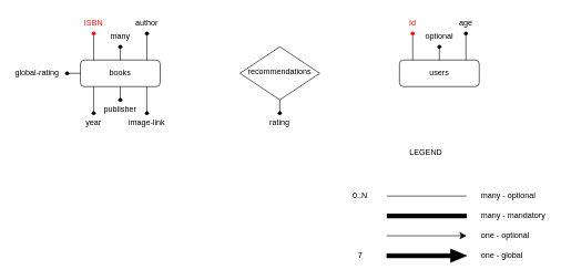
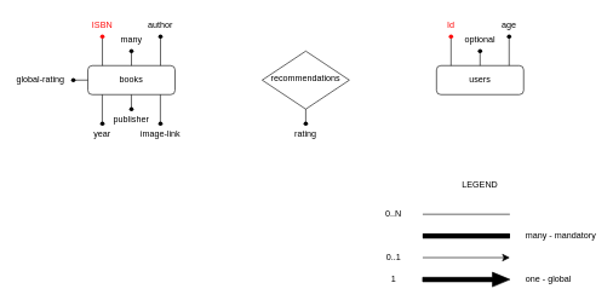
- <mxCell id="39" value="LEGEND" style="text;html=1;align=center;verticalAlign=middle;whiteSpace=wrap;rounded=0;" parent="1" vertex="1"><mxGeometry x="610" y="215" width="60" height="30" as="geometry" /></mxCell>
+ <mxCell id="39" value="LEGEND" style="text;html=1;align=center;verticalAlign=middle;whiteSpace=wrap;rounded=0;" parent="1" vertex="1"><mxGeometry x="630" y="240" width="60" height="30" as="geometry" /></mxCell>
- <mxCell id="45" value="many - optional" style="text;html=1;align=left;verticalAlign=middle;whiteSpace=wrap;rounded=0;" parent="41" vertex="1"><mxGeometry x="210" width="90" height="30" as="geometry" /></mxCell>
+ <mxCell id="43" value="0..1" style="text;html=1;align=center;verticalAlign=middle;whiteSpace=wrap;rounded=0;" parent="41" vertex="1"><mxGeometry y="60" width="60" height="30" as="geometry" /></mxCell>
- <mxCell id="47" value="one - optional" style="text;html=1;align=left;verticalAlign=middle;whiteSpace=wrap;rounded=0;" parent="41" vertex="1"><mxGeometry x="210" y="60" width="100" height="30" as="geometry" /></mxCell>
- <mxCell id="44" value="7" style="text;html=1;align=center;verticalAlign=middle;whiteSpace=wrap;rounded=0;" parent="41" vertex="1"><mxGeometry y="90" width="60" height="30" as="geometry" /></mxCell>
+ <mxCell id="44" value="1" style="text;html=1;align=center;verticalAlign=middle;whiteSpace=wrap;rounded=0;" parent="41" vertex="1"><mxGeometry y="90" width="60" height="30" as="geometry" /></mxCell>
